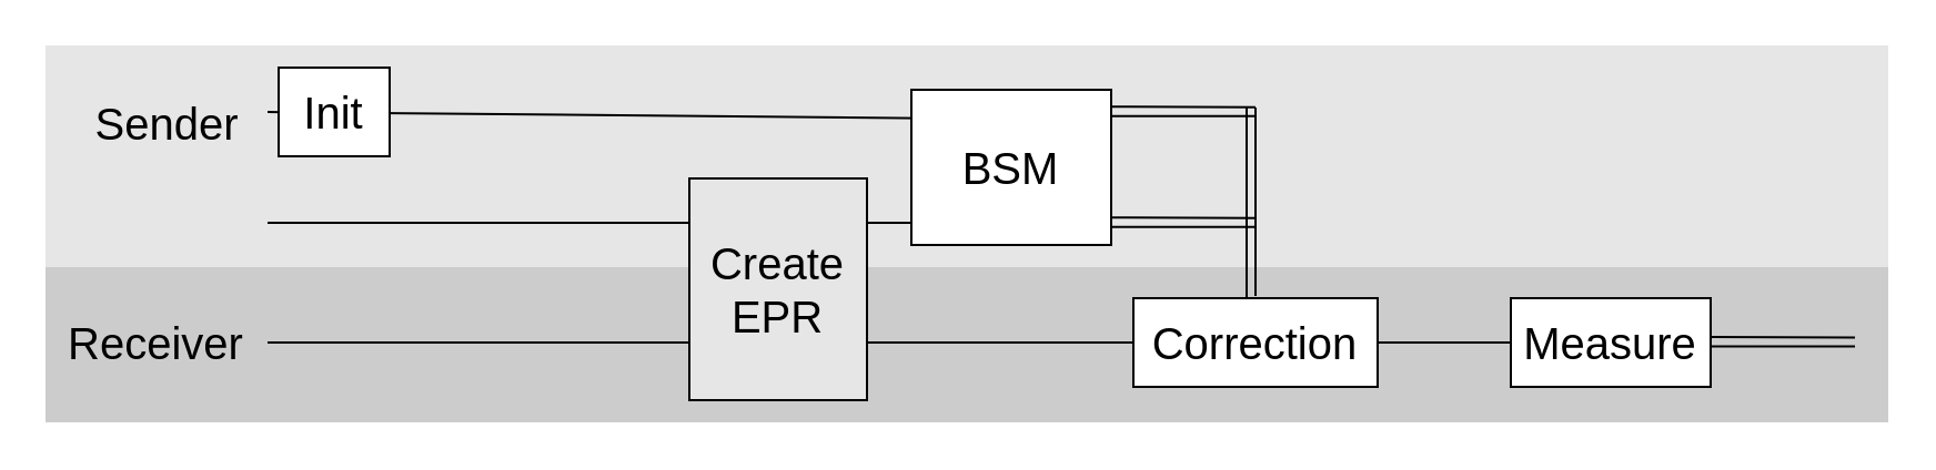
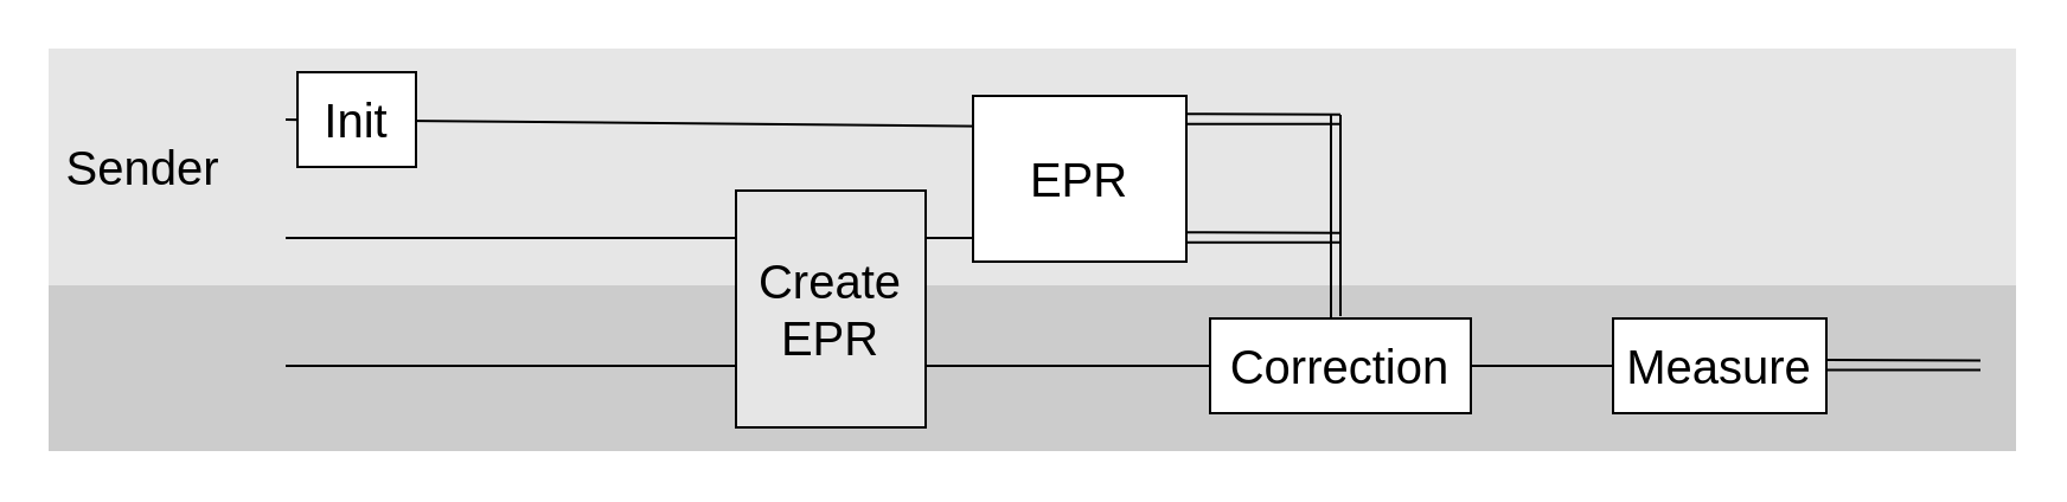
- <mxCell id="5" value="Sender" style="text;html=1;strokeColor=none;fillColor=none;align=center;verticalAlign=middle;whiteSpace=wrap;rounded=0;fontSize=20;" parent="1" vertex="1"><mxGeometry x="45" y="40" width="60" height="30" as="geometry" /></mxCell>
+ <mxCell id="5" value="Sender" style="text;html=1;strokeColor=none;fillColor=none;align=center;verticalAlign=middle;whiteSpace=wrap;rounded=0;fontSize=20;" parent="1" vertex="1"><mxGeometry x="30" y="55" width="60" height="30" as="geometry" /></mxCell>
- <mxCell id="10" value="BSM" style="rounded=0;whiteSpace=wrap;html=1;fontSize=20;fillColor=default;" parent="1" vertex="1"><mxGeometry x="410" y="40" width="90" height="70" as="geometry" /></mxCell>
+ <mxCell id="10" value="EPR" style="rounded=0;whiteSpace=wrap;html=1;fontSize=20;fillColor=default;" parent="1" vertex="1"><mxGeometry x="410" y="40" width="90" height="70" as="geometry" /></mxCell>
- <mxCell id="6" value="Receiver" style="text;html=1;strokeColor=none;fillColor=none;align=center;verticalAlign=middle;whiteSpace=wrap;rounded=0;fontSize=20;" parent="1" vertex="1"><mxGeometry x="40" y="139" width="60" height="30" as="geometry" /></mxCell>
